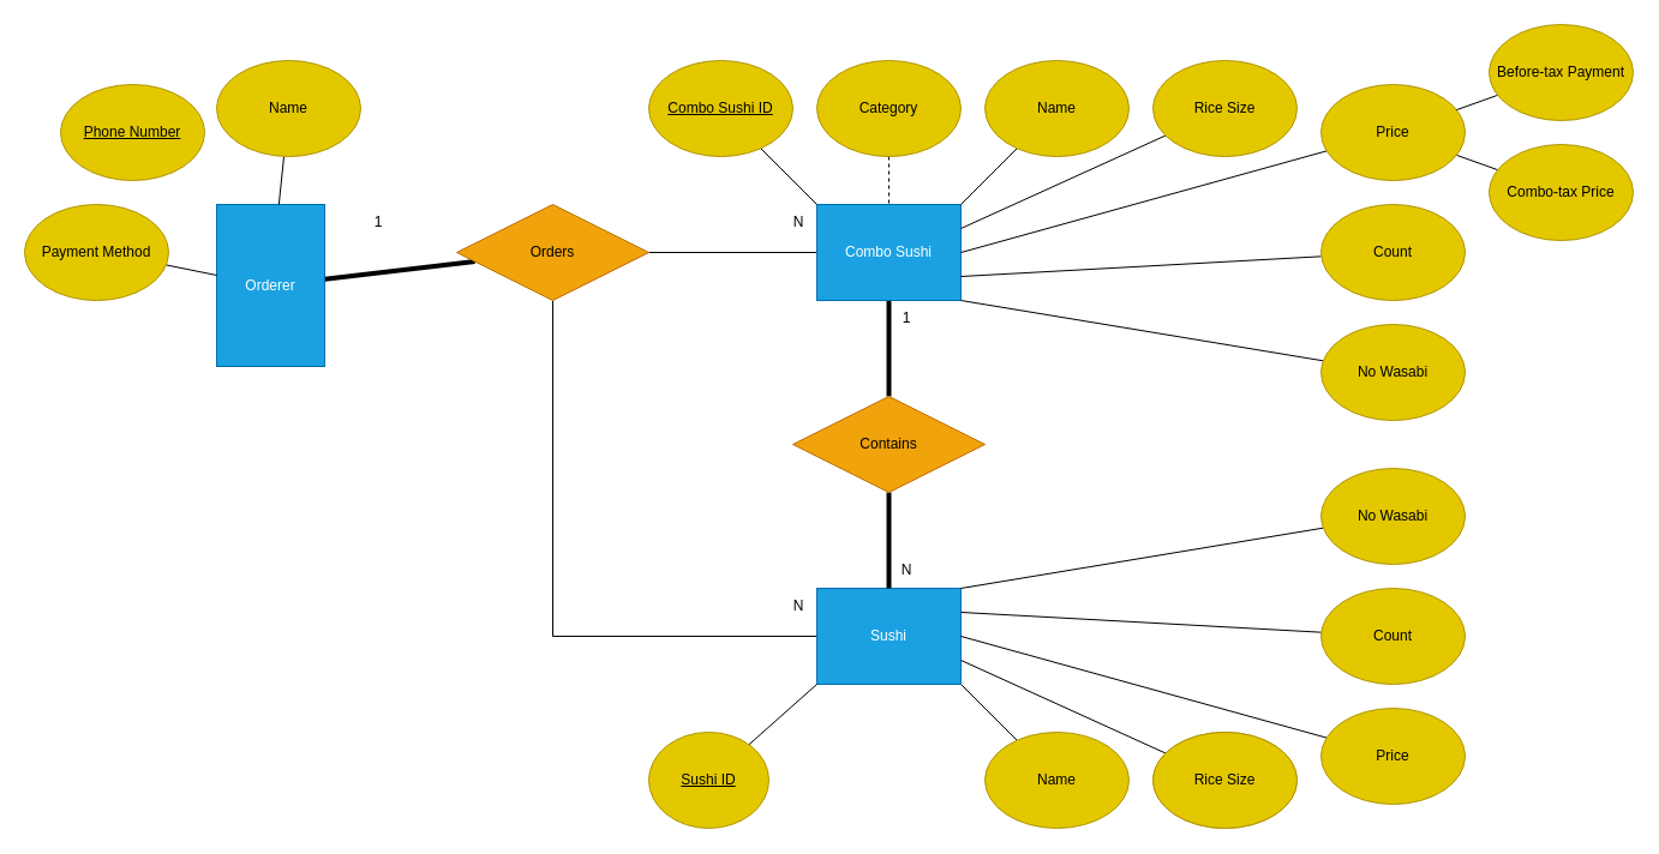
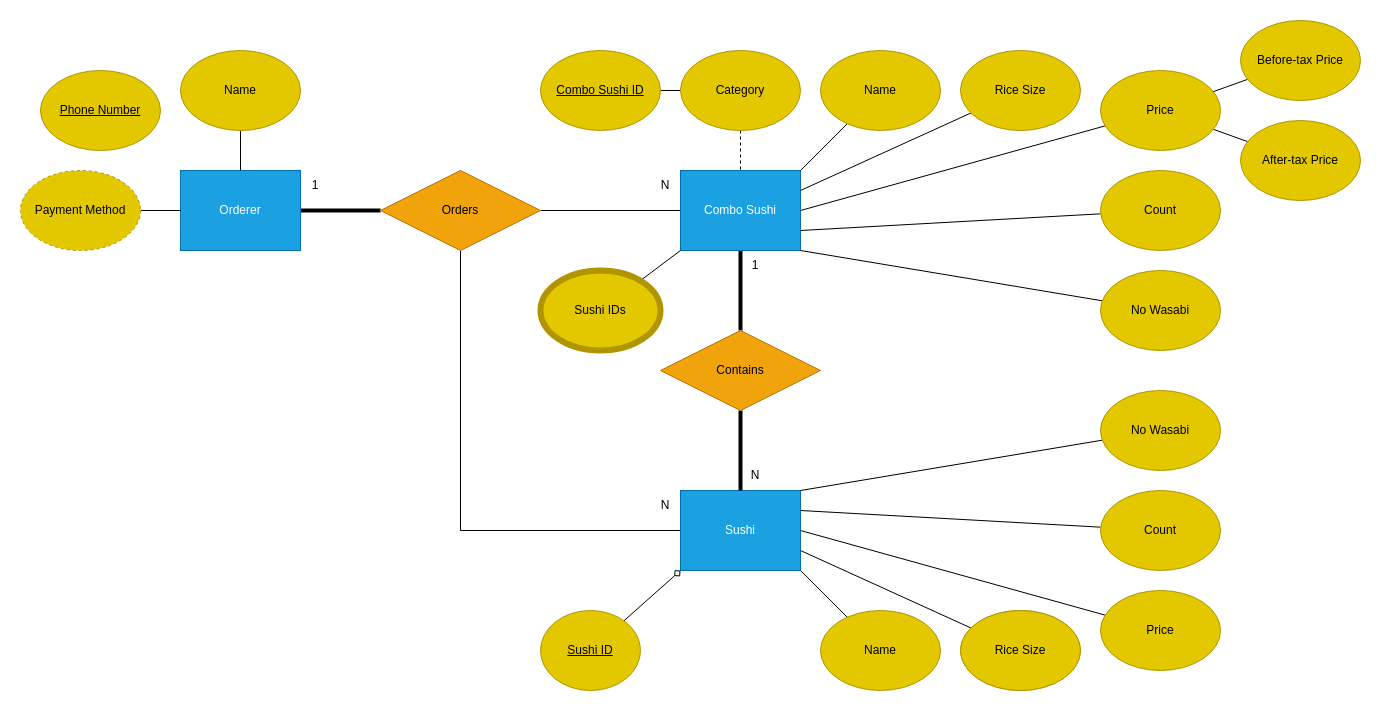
- <mxCell id="53" value="Before-tax Payment" style="ellipse;whiteSpace=wrap;html=1;fillColor=#e3c800;fontColor=#000000;strokeColor=#B09500;" parent="1" vertex="1"><mxGeometry x="1240" y="20" width="120" height="80" as="geometry" /></mxCell>
+ <mxCell id="53" value="Before-tax Price" style="ellipse;whiteSpace=wrap;html=1;fillColor=#e3c800;fontColor=#000000;strokeColor=#B09500;" parent="1" vertex="1"><mxGeometry x="1240" y="20" width="120" height="80" as="geometry" /></mxCell>
- <mxCell id="9" value="&lt;u&gt;Phone Number&lt;/u&gt;" style="ellipse;whiteSpace=wrap;html=1;fillColor=#e3c800;fontColor=#000000;strokeColor=#B09500;" parent="1" vertex="1"><mxGeometry x="50" y="70" width="120" height="80" as="geometry" /></mxCell>
+ <mxCell id="9" value="&lt;u&gt;Phone Number&lt;/u&gt;" style="ellipse;whiteSpace=wrap;html=1;fillColor=#e3c800;fontColor=#000000;strokeColor=#B09500;" parent="1" vertex="1"><mxGeometry x="40" y="70" width="120" height="80" as="geometry" /></mxCell>
- <mxCell id="23" value="" style="edgeStyle=none;rounded=0;jumpStyle=line;jumpSize=16;html=1;endArrow=none;endFill=0;strokeWidth=1;entryX=0;entryY=0;entryDx=0;entryDy=0;" parent="1" source="24" target="13" edge="1"><mxGeometry relative="1" as="geometry" /></mxCell>
+ <mxCell id="23" value="" style="edgeStyle=none;rounded=0;jumpStyle=line;jumpSize=16;html=1;endArrow=none;endFill=0;strokeWidth=1;" parent="1" source="24" target="26" edge="1"><mxGeometry relative="1" as="geometry" /></mxCell>
- <mxCell id="54" value="Combo-tax Price" style="ellipse;whiteSpace=wrap;html=1;fillColor=#e3c800;fontColor=#000000;strokeColor=#B09500;" parent="1" vertex="1"><mxGeometry x="1240" y="120" width="120" height="80" as="geometry" /></mxCell>
+ <mxCell id="54" value="After-tax Price" style="ellipse;whiteSpace=wrap;html=1;fillColor=#e3c800;fontColor=#000000;strokeColor=#B09500;" parent="1" vertex="1"><mxGeometry x="1240" y="120" width="120" height="80" as="geometry" /></mxCell>
- <mxCell id="11" value="Payment Method" style="ellipse;whiteSpace=wrap;html=1;fillColor=#e3c800;fontColor=#000000;strokeColor=#B09500;" parent="1" vertex="1"><mxGeometry x="20" y="170" width="120" height="80" as="geometry" /></mxCell>
+ <mxCell id="11" value="Payment Method" style="ellipse;whiteSpace=wrap;html=1;fillColor=#e3c800;fontColor=#000000;strokeColor=#B09500;dashed=1;" parent="1" vertex="1"><mxGeometry x="20" y="170" width="120" height="80" as="geometry" /></mxCell>
- <mxCell id="3" value="Orderer" style="rounded=0;whiteSpace=wrap;html=1;fillColor=#1ba1e2;fontColor=#ffffff;strokeColor=#006EAF;" parent="1" vertex="1"><mxGeometry x="180" y="170" width="90" height="135" as="geometry" /></mxCell>
+ <mxCell id="3" value="Orderer" style="rounded=0;whiteSpace=wrap;html=1;fillColor=#1ba1e2;fontColor=#ffffff;strokeColor=#006EAF;" parent="1" vertex="1"><mxGeometry x="180" y="170" width="120" height="80" as="geometry" /></mxCell>
+ <mxCell id="45" value="" style="edgeStyle=none;html=1;endArrow=none;endFill=0;entryX=0;entryY=1;entryDx=0;entryDy=0;" parent="1" source="46" target="13" edge="1"><mxGeometry relative="1" as="geometry"><mxPoint x="741.419" y="288.648" as="targetPoint" /></mxGeometry></mxCell>
+ <mxCell id="46" value="Sushi IDs" style="ellipse;whiteSpace=wrap;html=1;fillColor=#e3c800;fontColor=#000000;strokeColor=#B09500;strokeWidth=6;" parent="1" vertex="1"><mxGeometry x="540" y="270" width="120" height="80" as="geometry" /></mxCell>
- <mxCell id="43" value="" style="edgeStyle=none;rounded=0;jumpStyle=line;jumpSize=16;html=1;endArrow=none;endFill=0;strokeWidth=1;entryX=0;entryY=1;entryDx=0;entryDy=0;" parent="1" source="44" target="17" edge="1"><mxGeometry relative="1" as="geometry" /></mxCell>
+ <mxCell id="43" value="" style="edgeStyle=none;rounded=0;jumpStyle=line;jumpSize=16;html=1;endArrow=diamond;endFill=0;strokeWidth=1;entryX=0;entryY=1;entryDx=0;entryDy=0;" parent="1" source="44" target="17" edge="1"><mxGeometry relative="1" as="geometry" /></mxCell>
